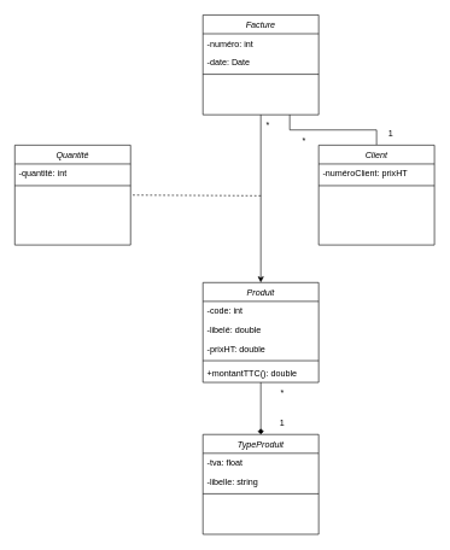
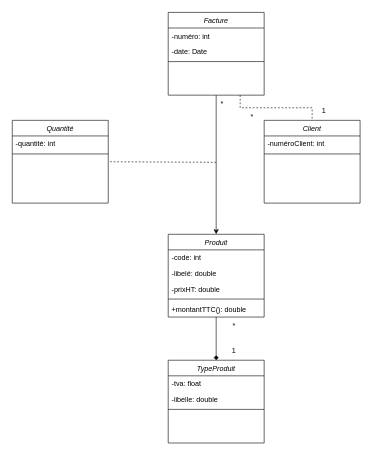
- <mxCell id="3" style="edgeStyle=orthogonalEdgeStyle;rounded=0;orthogonalLoop=1;jettySize=auto;html=1;exitX=0.75;exitY=1;exitDx=0;exitDy=0;endArrow=none;endFill=0;" parent="1" source="4" target="23" edge="1"><mxGeometry relative="1" as="geometry" /></mxCell>
+ <mxCell id="3" style="edgeStyle=orthogonalEdgeStyle;rounded=0;orthogonalLoop=1;jettySize=auto;html=1;exitX=0.75;exitY=1;exitDx=0;exitDy=0;endArrow=none;endFill=0;dashed=1;" parent="1" source="4" target="23" edge="1"><mxGeometry relative="1" as="geometry" /></mxCell>
- <mxCell id="24" value="-numéroClient: prixHT" style="text;align=left;verticalAlign=top;spacingLeft=4;spacingRight=4;overflow=hidden;rotatable=0;points=[[0,0.5],[1,0.5]];portConstraint=eastwest;" parent="23" vertex="1"><mxGeometry y="26" width="160" height="26" as="geometry" /></mxCell>
+ <mxCell id="24" value="-numéroClient: int" style="text;align=left;verticalAlign=top;spacingLeft=4;spacingRight=4;overflow=hidden;rotatable=0;points=[[0,0.5],[1,0.5]];portConstraint=eastwest;" parent="23" vertex="1"><mxGeometry y="26" width="160" height="26" as="geometry" /></mxCell>
- <mxCell id="20" value="-libelle: string" style="text;align=left;verticalAlign=top;spacingLeft=4;spacingRight=4;overflow=hidden;rotatable=0;points=[[0,0.5],[1,0.5]];portConstraint=eastwest;" parent="18" vertex="1"><mxGeometry y="52" width="160" height="26" as="geometry" /></mxCell>
+ <mxCell id="20" value="-libelle: double" style="text;align=left;verticalAlign=top;spacingLeft=4;spacingRight=4;overflow=hidden;rotatable=0;points=[[0,0.5],[1,0.5]];portConstraint=eastwest;" parent="18" vertex="1"><mxGeometry y="52" width="160" height="26" as="geometry" /></mxCell>
